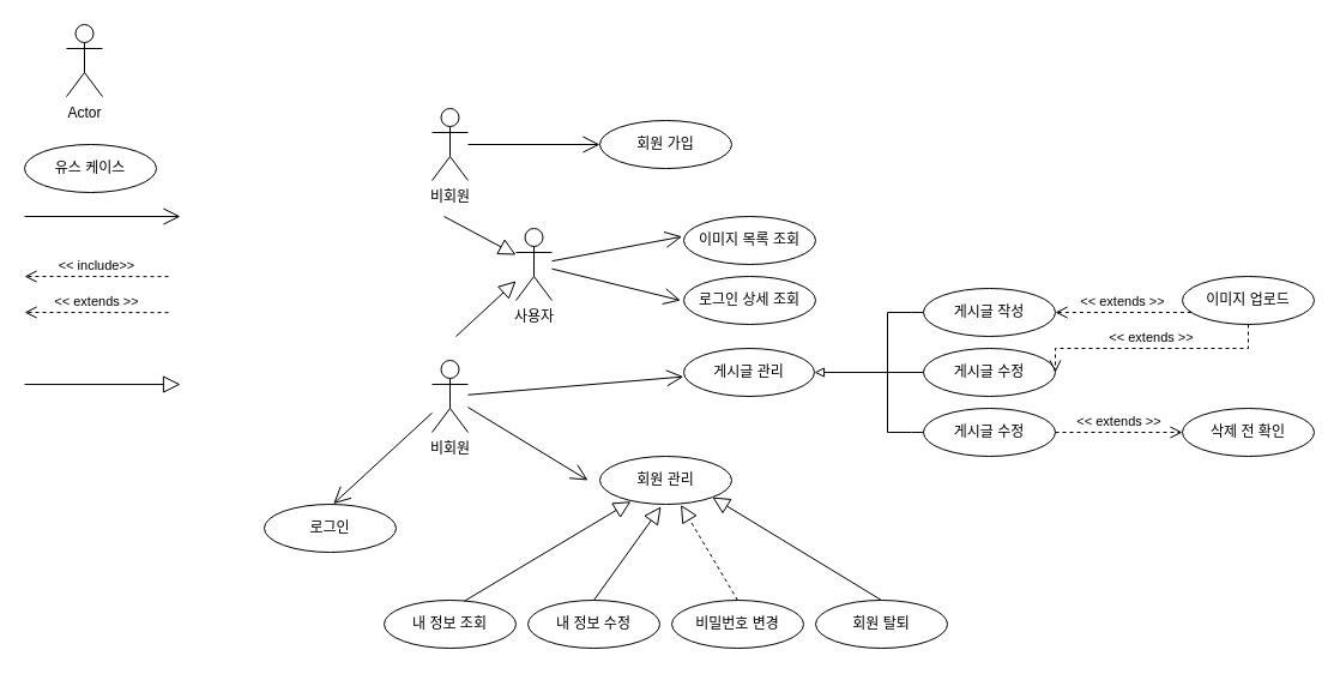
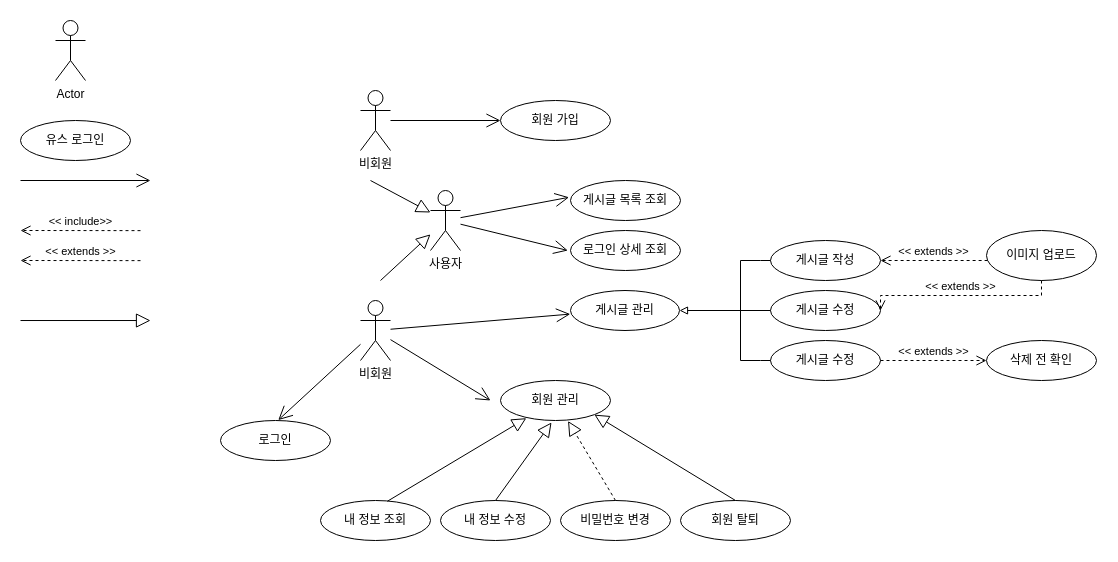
- <mxCell id="3" value="유스 케이스" style="ellipse;whiteSpace=wrap;html=1;" vertex="1" parent="1"><mxGeometry x="20" y="120" width="110" height="40" as="geometry" /></mxCell>
+ <mxCell id="3" value="유스 로그인" style="ellipse;whiteSpace=wrap;html=1;" vertex="1" parent="1"><mxGeometry x="20" y="120" width="110" height="40" as="geometry" /></mxCell>
- <mxCell id="8" value="이미지 목록 조회" style="ellipse;whiteSpace=wrap;html=1;" vertex="1" parent="1"><mxGeometry x="570" y="180" width="110" height="40" as="geometry" /></mxCell>
+ <mxCell id="8" value="게시글 목록 조회" style="ellipse;whiteSpace=wrap;html=1;" vertex="1" parent="1"><mxGeometry x="570" y="180" width="110" height="40" as="geometry" /></mxCell>
- <mxCell id="36" value="이미지 업로드" style="ellipse;whiteSpace=wrap;html=1;" vertex="1" parent="1"><mxGeometry x="986" y="230" width="110" height="40" as="geometry" /></mxCell>
+ <mxCell id="36" value="이미지 업로드" style="ellipse;whiteSpace=wrap;html=1;" vertex="1" parent="1"><mxGeometry x="986" y="230" width="110" height="50" as="geometry" /></mxCell>
